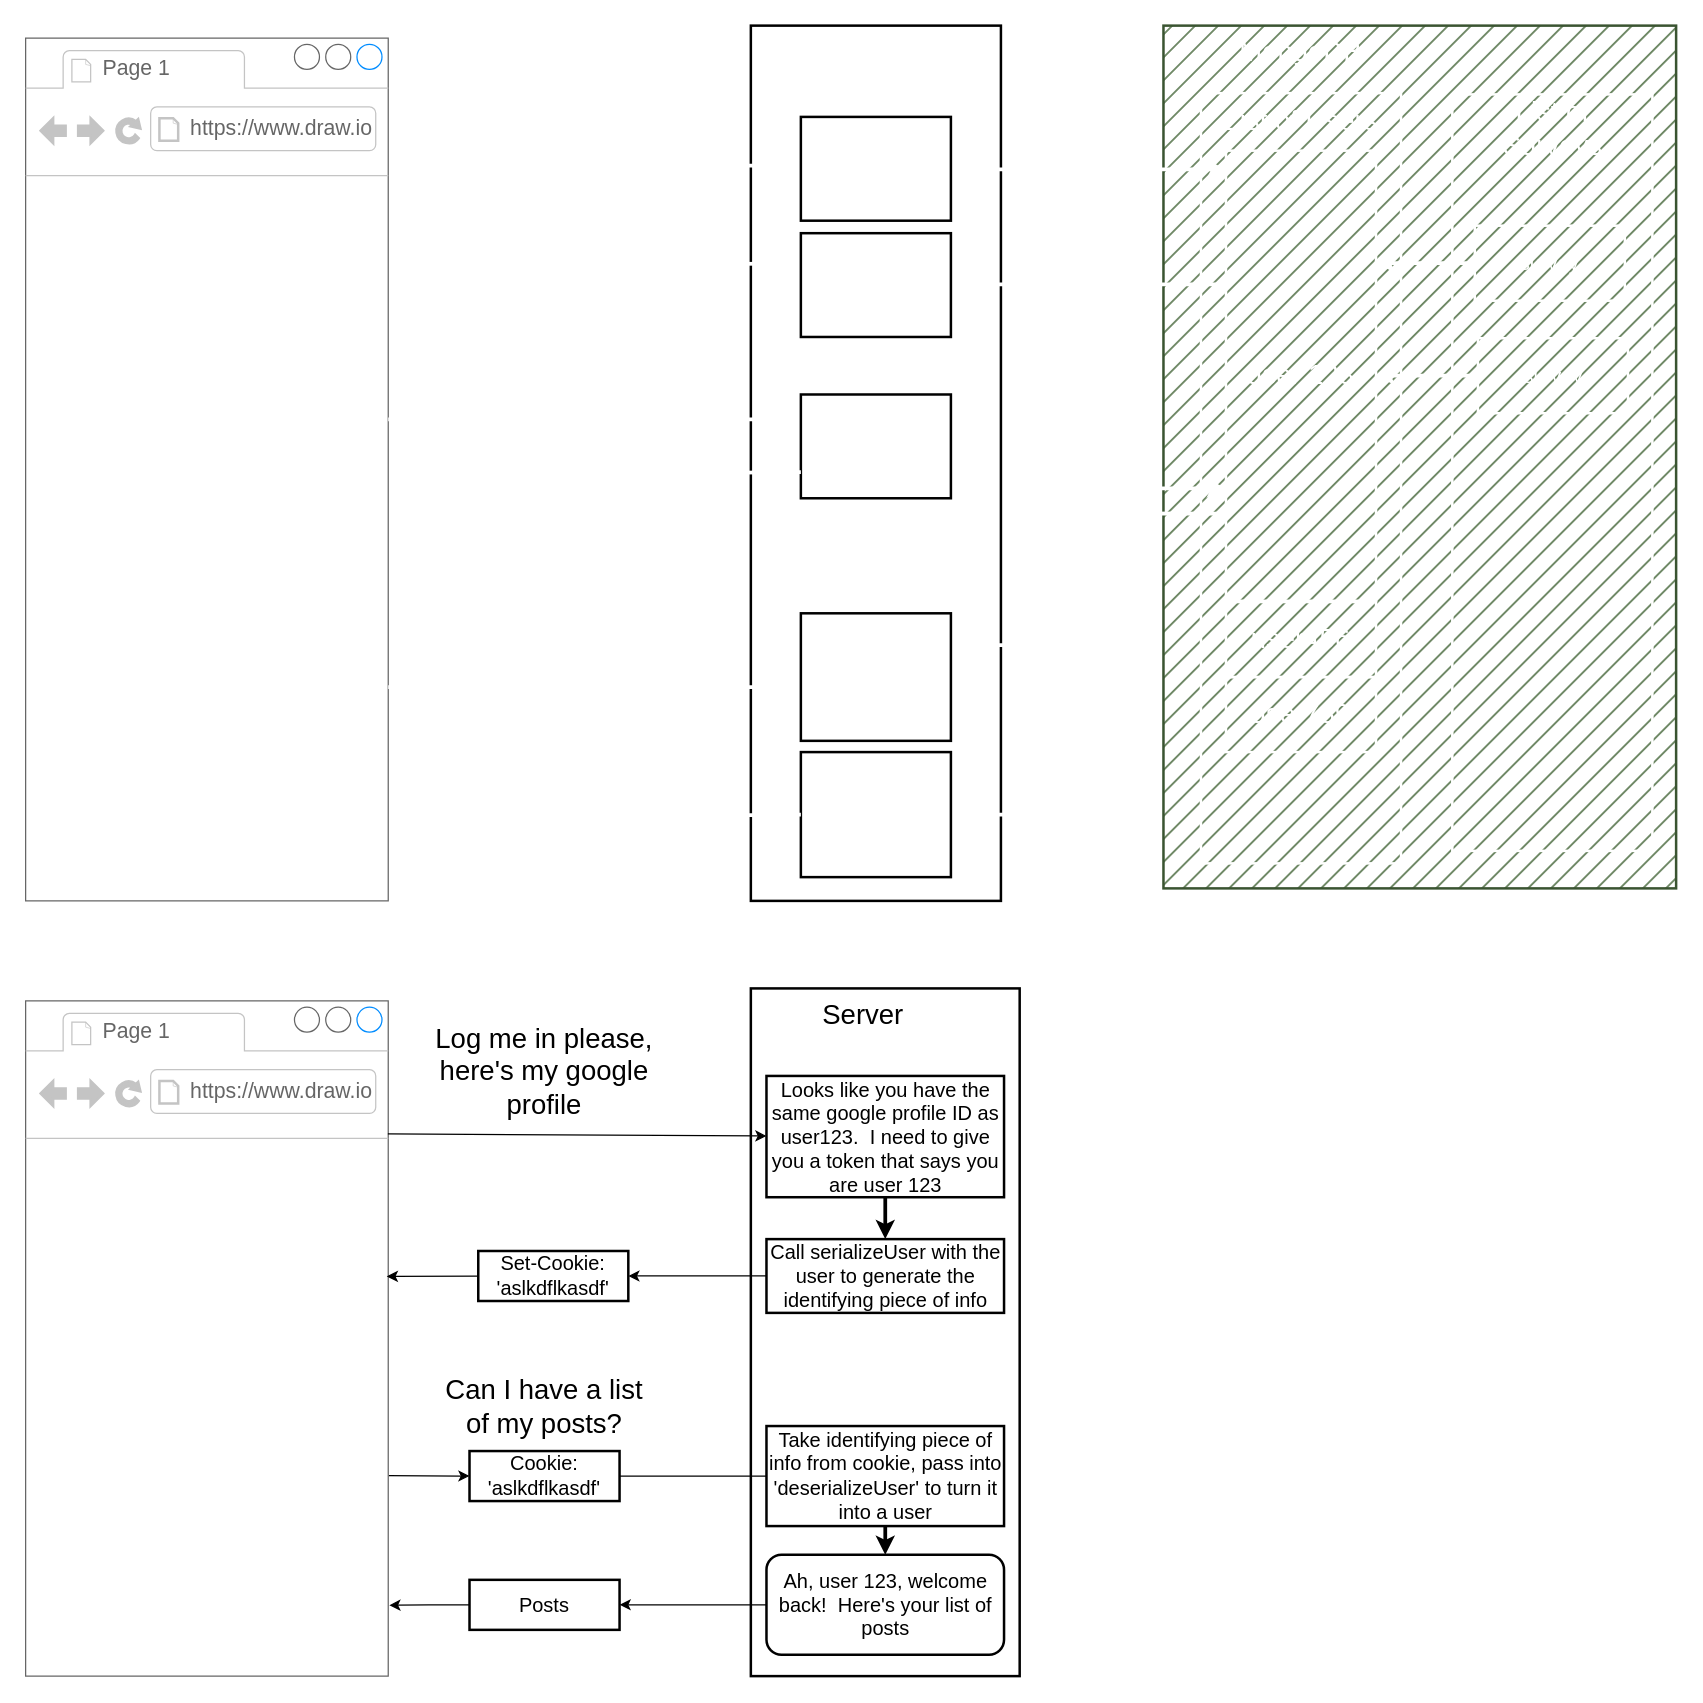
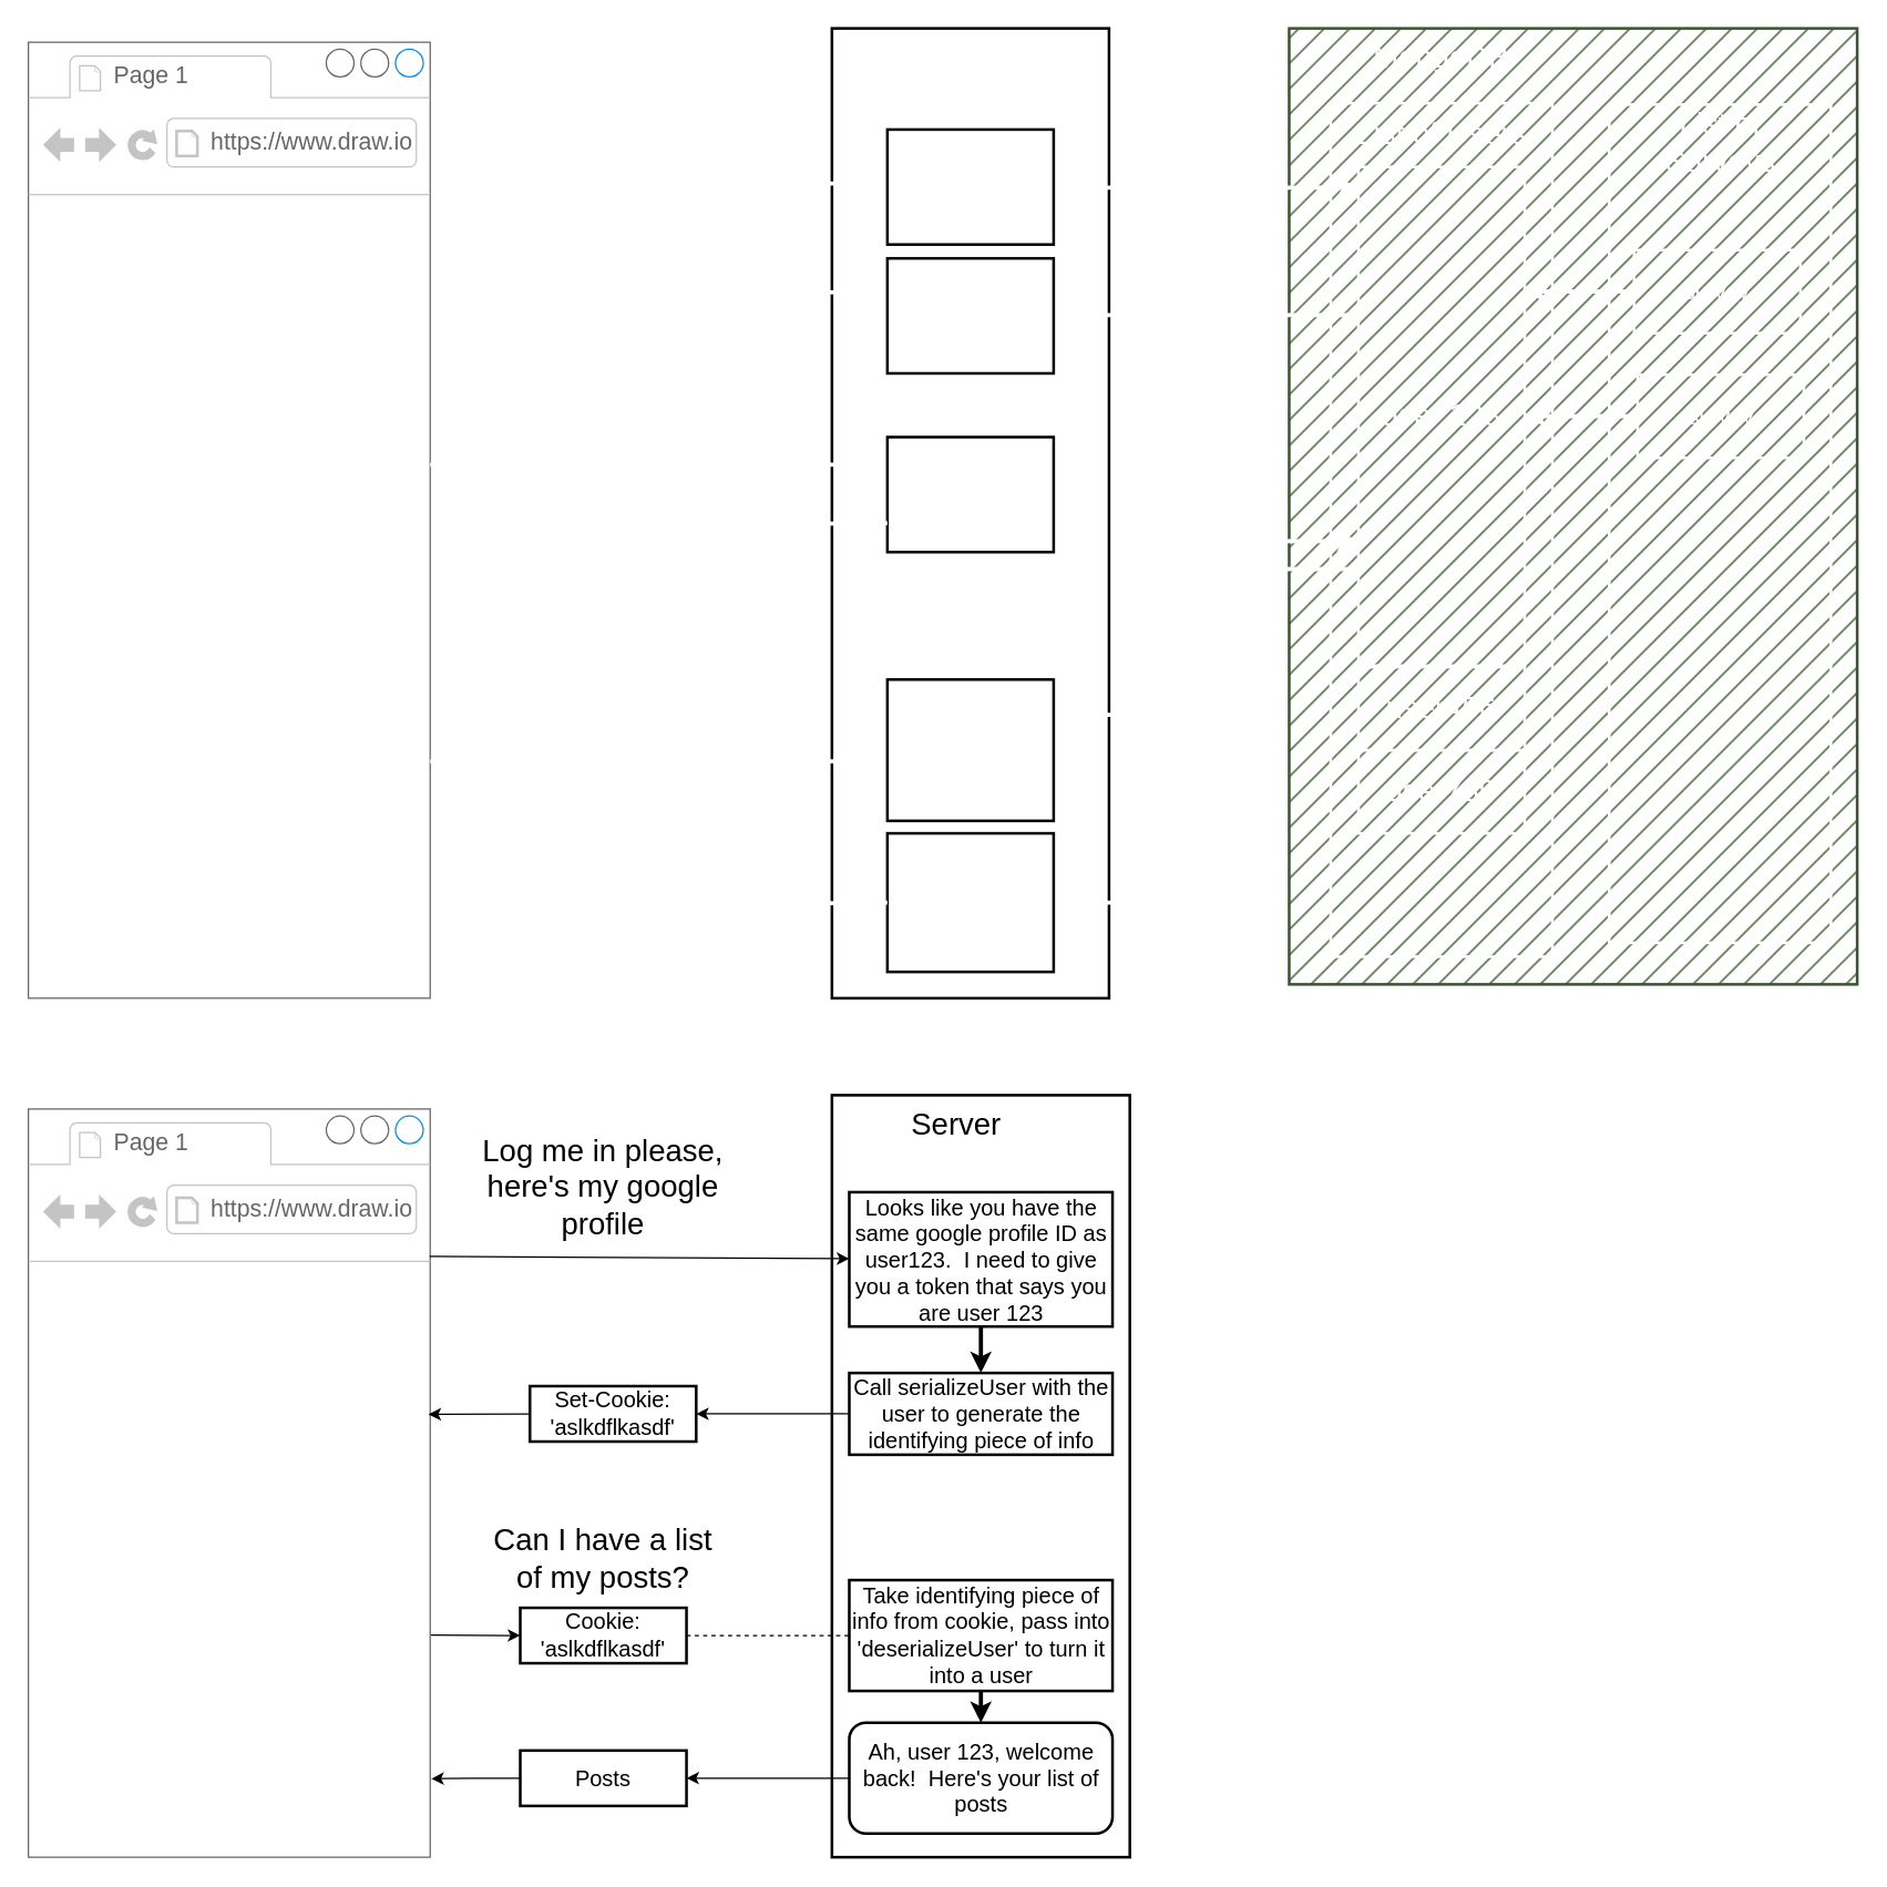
- <mxCell id="60" style="edgeStyle=orthogonalEdgeStyle;rounded=0;html=1;exitX=1;exitY=0.5;entryX=0;entryY=0.5;startArrow=none;startFill=0;endArrow=none;endFill=0;jettySize=auto;orthogonalLoop=1;strokeColor=default;strokeWidth=1;fontSize=16;fontColor=default;entryDx=0;entryDy=0;" edge="1" parent="1" source="61" target="66"><mxGeometry relative="1" as="geometry"><mxPoint x="595" y="1180" as="targetPoint" /></mxGeometry></mxCell>
+ <mxCell id="60" style="edgeStyle=orthogonalEdgeStyle;rounded=0;html=1;exitX=1;exitY=0.5;entryX=0;entryY=0.5;startArrow=none;startFill=0;endArrow=none;endFill=0;jettySize=auto;orthogonalLoop=1;strokeColor=default;strokeWidth=1;fontSize=16;fontColor=default;entryDx=0;entryDy=0;dashed=1;" edge="1" parent="1" source="61" target="66"><mxGeometry relative="1" as="geometry"><mxPoint x="595" y="1180" as="targetPoint" /></mxGeometry></mxCell>
